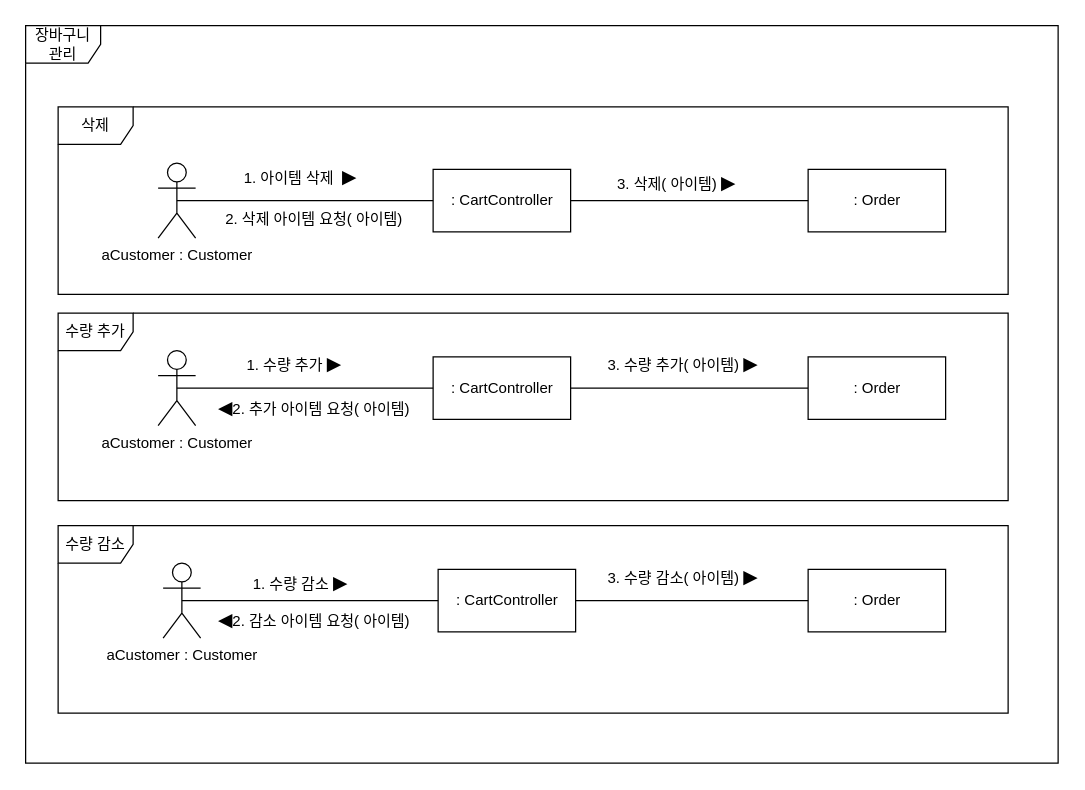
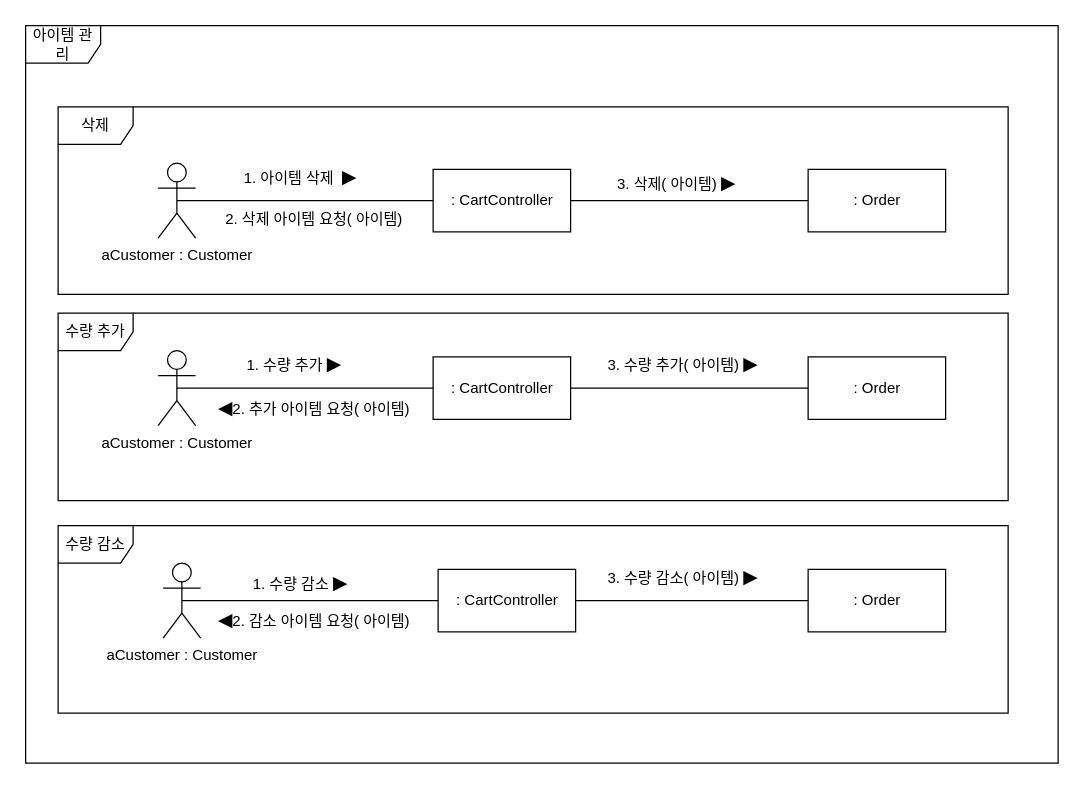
- <mxCell id="29" value="장바구니 관리" style="shape=umlFrame;whiteSpace=wrap;html=1;" vertex="1" parent="1"><mxGeometry x="20" y="20" width="826" height="590" as="geometry" /></mxCell>
+ <mxCell id="29" value="아이템 관리" style="shape=umlFrame;whiteSpace=wrap;html=1;" vertex="1" parent="1"><mxGeometry x="20" y="20" width="826" height="590" as="geometry" /></mxCell>
